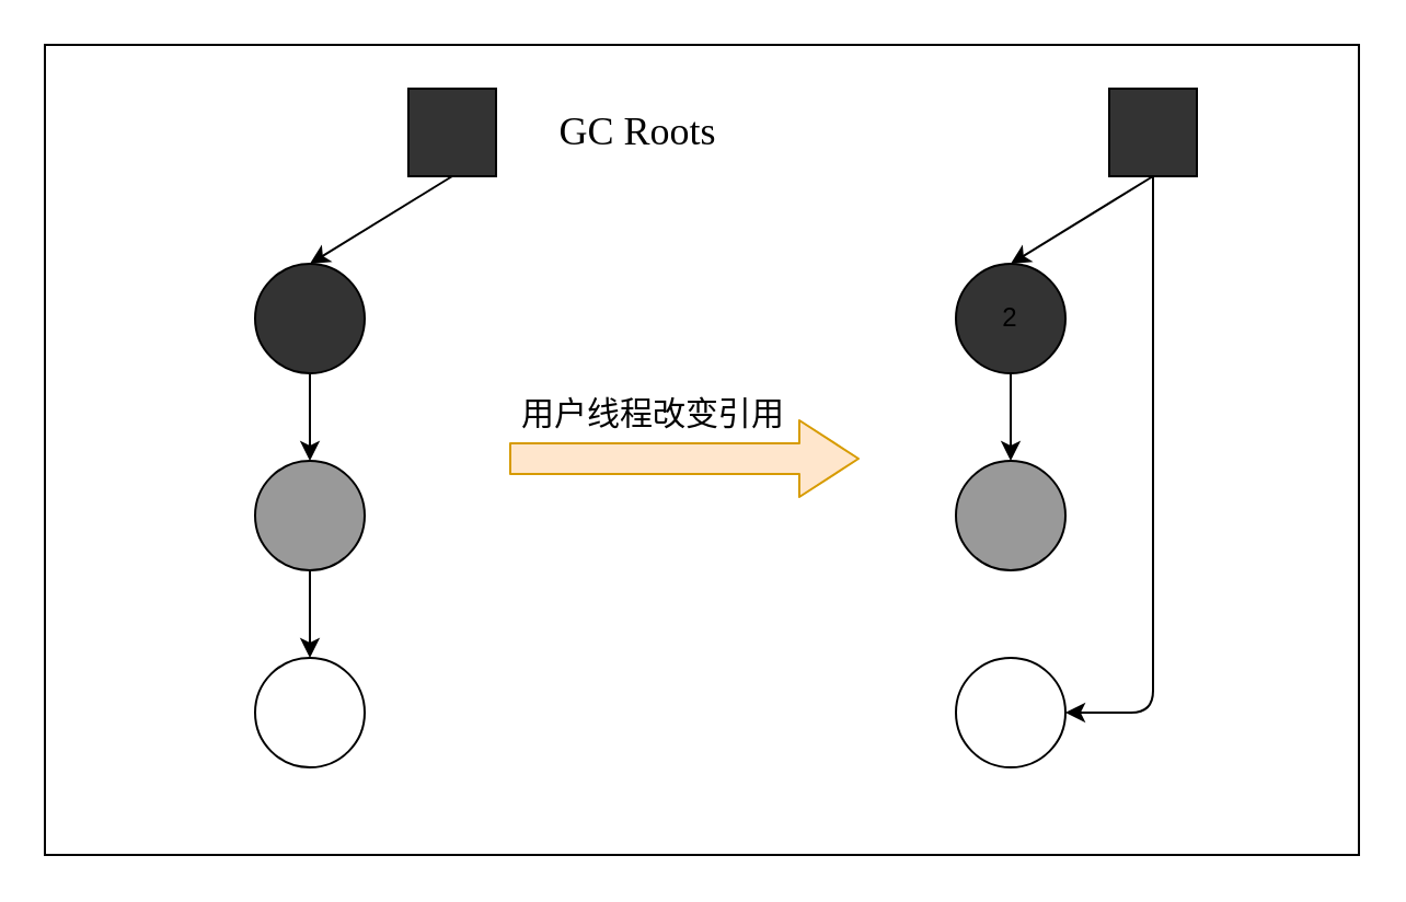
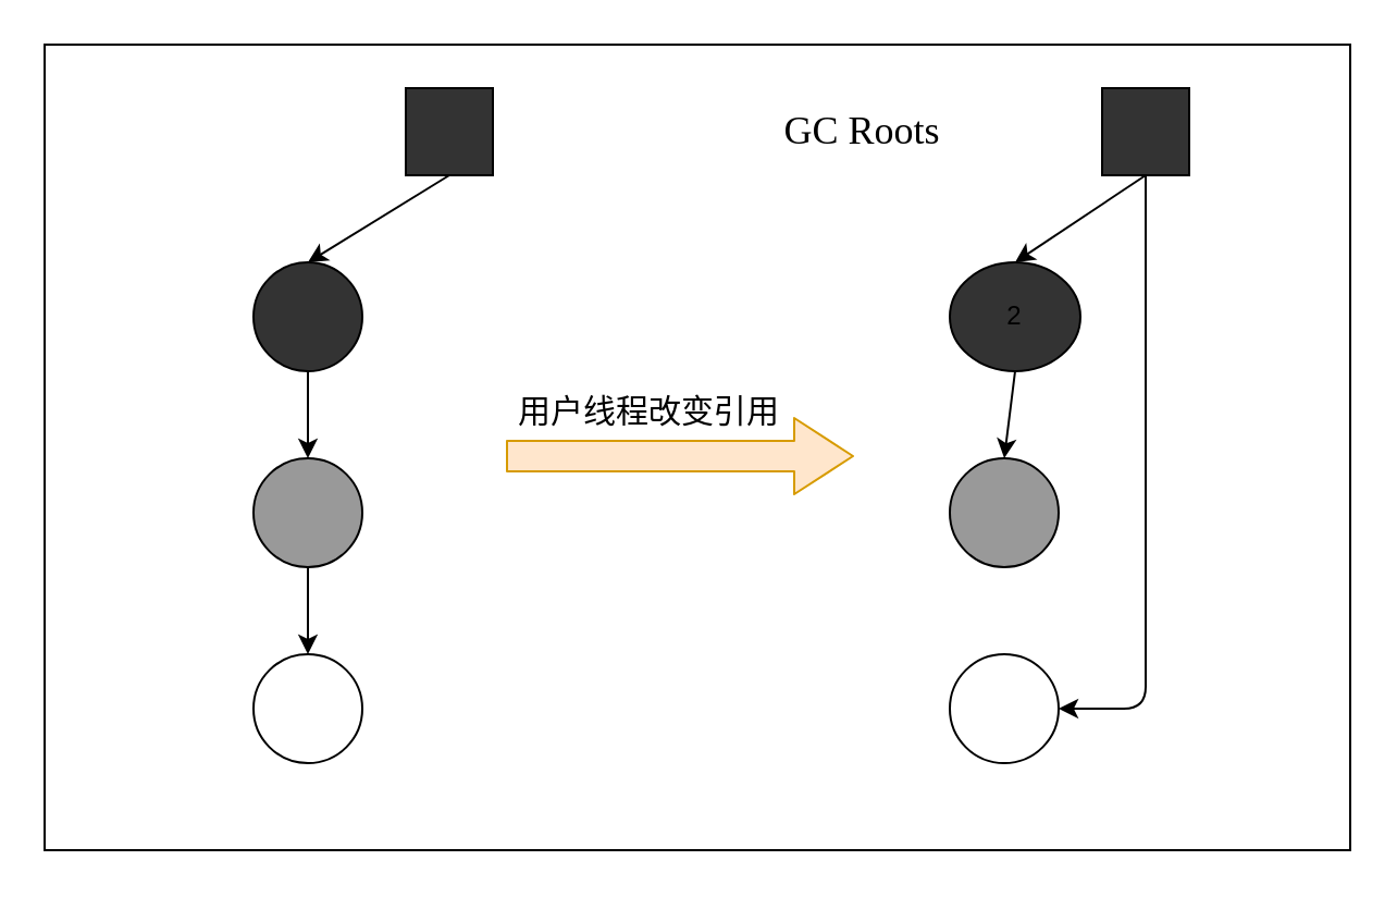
- <mxCell id="18" value="&lt;font face=&quot;Verdana&quot; style=&quot;font-size: 18px&quot;&gt;GC Roots&lt;/font&gt;" style="text;html=1;strokeColor=none;fillColor=none;align=center;verticalAlign=middle;whiteSpace=wrap;rounded=0;" vertex="1" parent="1"><mxGeometry x="246" y="45" width="90" height="30" as="geometry" /></mxCell>
+ <mxCell id="18" value="&lt;font face=&quot;Verdana&quot; style=&quot;font-size: 18px&quot;&gt;GC Roots&lt;/font&gt;" style="text;html=1;strokeColor=none;fillColor=none;align=center;verticalAlign=middle;whiteSpace=wrap;rounded=0;" vertex="1" parent="1"><mxGeometry x="351" y="45" width="90" height="30" as="geometry" /></mxCell>
- <mxCell id="12" value="2" style="ellipse;whiteSpace=wrap;html=1;fillColor=#333333;" vertex="1" parent="1"><mxGeometry x="436" y="120" width="50" height="50" as="geometry" /></mxCell>
+ <mxCell id="12" value="2" style="ellipse;whiteSpace=wrap;html=1;fillColor=#333333;" vertex="1" parent="1"><mxGeometry x="436" y="120" width="60" height="50" as="geometry" /></mxCell>
